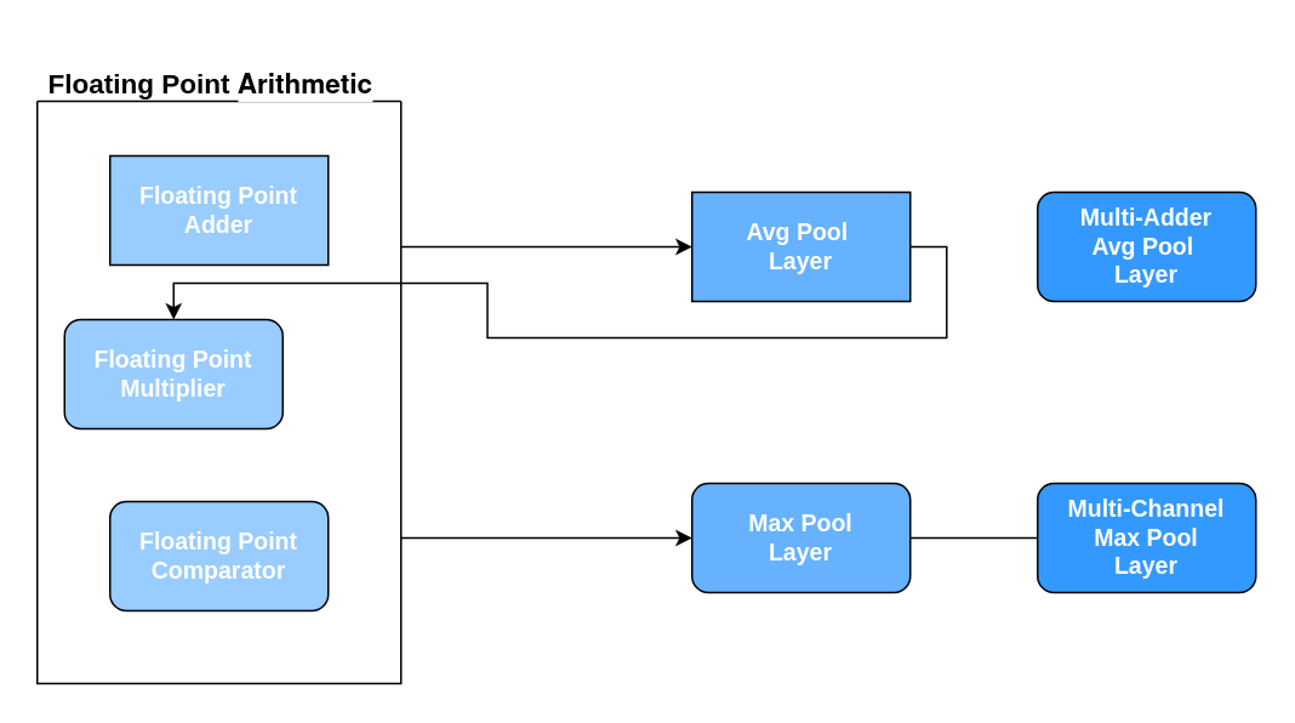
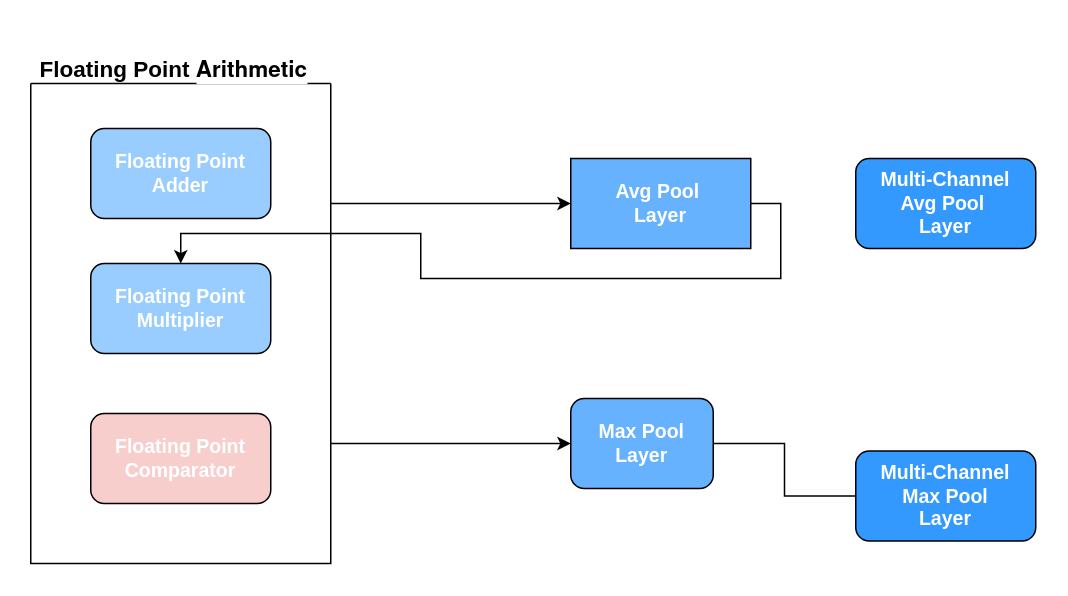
- <mxCell id="11" value="&lt;font style=&quot;font-size: 13px&quot; color=&quot;#ffffff&quot;&gt;&lt;b&gt;Floating Point&lt;br&gt;Adder&lt;/b&gt;&lt;/font&gt;" style="whiteSpace=wrap;html=1;fillColor=#99CCFF;rounded=0;" vertex="1" parent="10"><mxGeometry x="40" y="30" width="120" height="60" as="geometry" /></mxCell>
+ <mxCell id="11" value="&lt;font style=&quot;font-size: 13px&quot; color=&quot;#ffffff&quot;&gt;&lt;b&gt;Floating Point&lt;br&gt;Adder&lt;/b&gt;&lt;/font&gt;" style="rounded=1;whiteSpace=wrap;html=1;fillColor=#99CCFF;" vertex="1" parent="10"><mxGeometry x="40" y="30" width="120" height="60" as="geometry" /></mxCell>
- <mxCell id="14" value="&lt;font style=&quot;font-size: 13px&quot; color=&quot;#ffffff&quot;&gt;&lt;b&gt;Multi-Adder&lt;br&gt;Avg Pool&amp;nbsp;&lt;br&gt;Layer&lt;/b&gt;&lt;/font&gt;" style="rounded=1;whiteSpace=wrap;html=1;fillColor=#3399FF;" vertex="1" parent="1"><mxGeometry x="570" y="105" width="120" height="60" as="geometry" /></mxCell>
+ <mxCell id="14" value="&lt;font style=&quot;font-size: 13px&quot; color=&quot;#ffffff&quot;&gt;&lt;b&gt;Multi-Channel&lt;br&gt;Avg Pool&amp;nbsp;&lt;br&gt;Layer&lt;/b&gt;&lt;/font&gt;" style="rounded=1;whiteSpace=wrap;html=1;fillColor=#3399FF;" vertex="1" parent="1"><mxGeometry x="570" y="105" width="120" height="60" as="geometry" /></mxCell>
- <mxCell id="3" value="&lt;font color=&quot;#ffffff&quot; style=&quot;font-size: 13px&quot;&gt;&lt;b&gt;&lt;span&gt;Floating Point&lt;/span&gt;&lt;br&gt;Multiplier&lt;/b&gt;&lt;/font&gt;" style="rounded=1;whiteSpace=wrap;html=1;fillColor=#99CCFF;" vertex="1" parent="1"><mxGeometry x="35" y="175" width="120" height="60" as="geometry" /></mxCell>
+ <mxCell id="3" value="&lt;font color=&quot;#ffffff&quot; style=&quot;font-size: 13px&quot;&gt;&lt;b&gt;&lt;span&gt;Floating Point&lt;/span&gt;&lt;br&gt;Multiplier&lt;/b&gt;&lt;/font&gt;" style="rounded=1;whiteSpace=wrap;html=1;fillColor=#99CCFF;" vertex="1" parent="1"><mxGeometry x="60" y="175" width="120" height="60" as="geometry" /></mxCell>
- <mxCell id="5" value="&lt;font color=&quot;#ffffff&quot; style=&quot;font-size: 13px&quot;&gt;&lt;b&gt;Max Pool&lt;br&gt;Layer&lt;/b&gt;&lt;/font&gt;" style="rounded=1;whiteSpace=wrap;html=1;fillColor=#66B2FF;" vertex="1" parent="1"><mxGeometry x="380" y="265" width="120" height="60" as="geometry" /></mxCell>
+ <mxCell id="5" value="&lt;font color=&quot;#ffffff&quot; style=&quot;font-size: 13px&quot;&gt;&lt;b&gt;Max Pool&lt;br&gt;Layer&lt;/b&gt;&lt;/font&gt;" style="rounded=1;whiteSpace=wrap;html=1;fillColor=#66B2FF;" vertex="1" parent="1"><mxGeometry x="380" y="265" width="95" height="60" as="geometry" /></mxCell>
- <mxCell id="13" value="&lt;font style=&quot;font-size: 13px&quot; color=&quot;#ffffff&quot;&gt;&lt;b&gt;Multi-Channel&lt;br&gt;Max Pool&lt;br&gt;Layer&lt;/b&gt;&lt;/font&gt;" style="rounded=1;whiteSpace=wrap;html=1;fillColor=#3399FF;" vertex="1" parent="1"><mxGeometry x="570" y="265" width="120" height="60" as="geometry" /></mxCell>
+ <mxCell id="13" value="&lt;font style=&quot;font-size: 13px&quot; color=&quot;#ffffff&quot;&gt;&lt;b&gt;Multi-Channel&lt;br&gt;Max Pool&lt;br&gt;Layer&lt;/b&gt;&lt;/font&gt;" style="rounded=1;whiteSpace=wrap;html=1;fillColor=#3399FF;" vertex="1" parent="1"><mxGeometry x="570" y="300" width="120" height="60" as="geometry" /></mxCell>
- <mxCell id="2" value="&lt;font style=&quot;font-size: 13px&quot; color=&quot;#ffffff&quot;&gt;&lt;b&gt;&lt;span&gt;Floating Point&lt;/span&gt;&lt;br&gt;Comparator&lt;/b&gt;&lt;/font&gt;" style="rounded=1;whiteSpace=wrap;html=1;fillColor=#99CCFF;" vertex="1" parent="1"><mxGeometry x="60" y="275" width="120" height="60" as="geometry" /></mxCell>
+ <mxCell id="2" value="&lt;font style=&quot;font-size: 13px&quot; color=&quot;#ffffff&quot;&gt;&lt;b&gt;&lt;span&gt;Floating Point&lt;/span&gt;&lt;br&gt;Comparator&lt;/b&gt;&lt;/font&gt;" style="rounded=1;whiteSpace=wrap;html=1;fillColor=#f8cecc;" vertex="1" parent="1"><mxGeometry x="60" y="275" width="120" height="60" as="geometry" /></mxCell>
